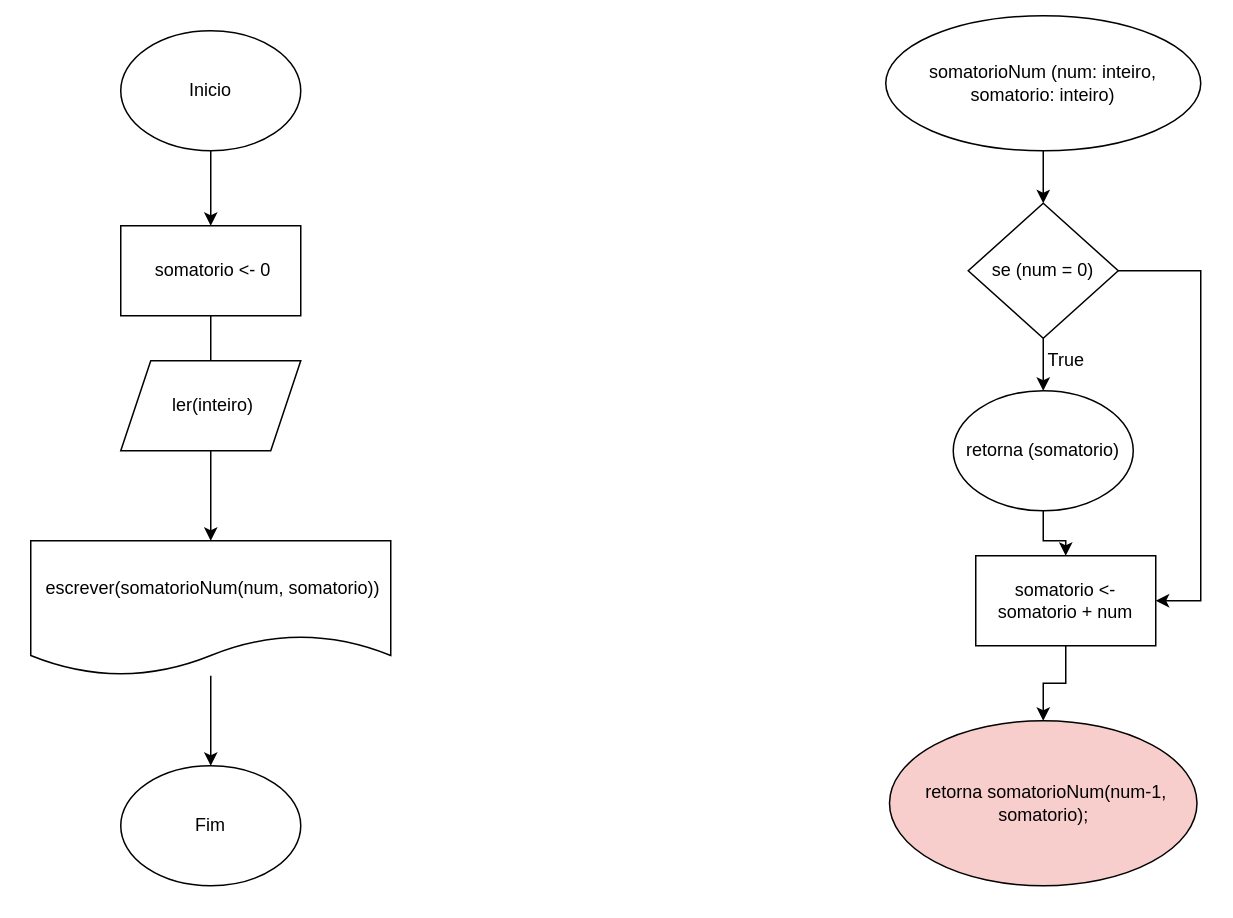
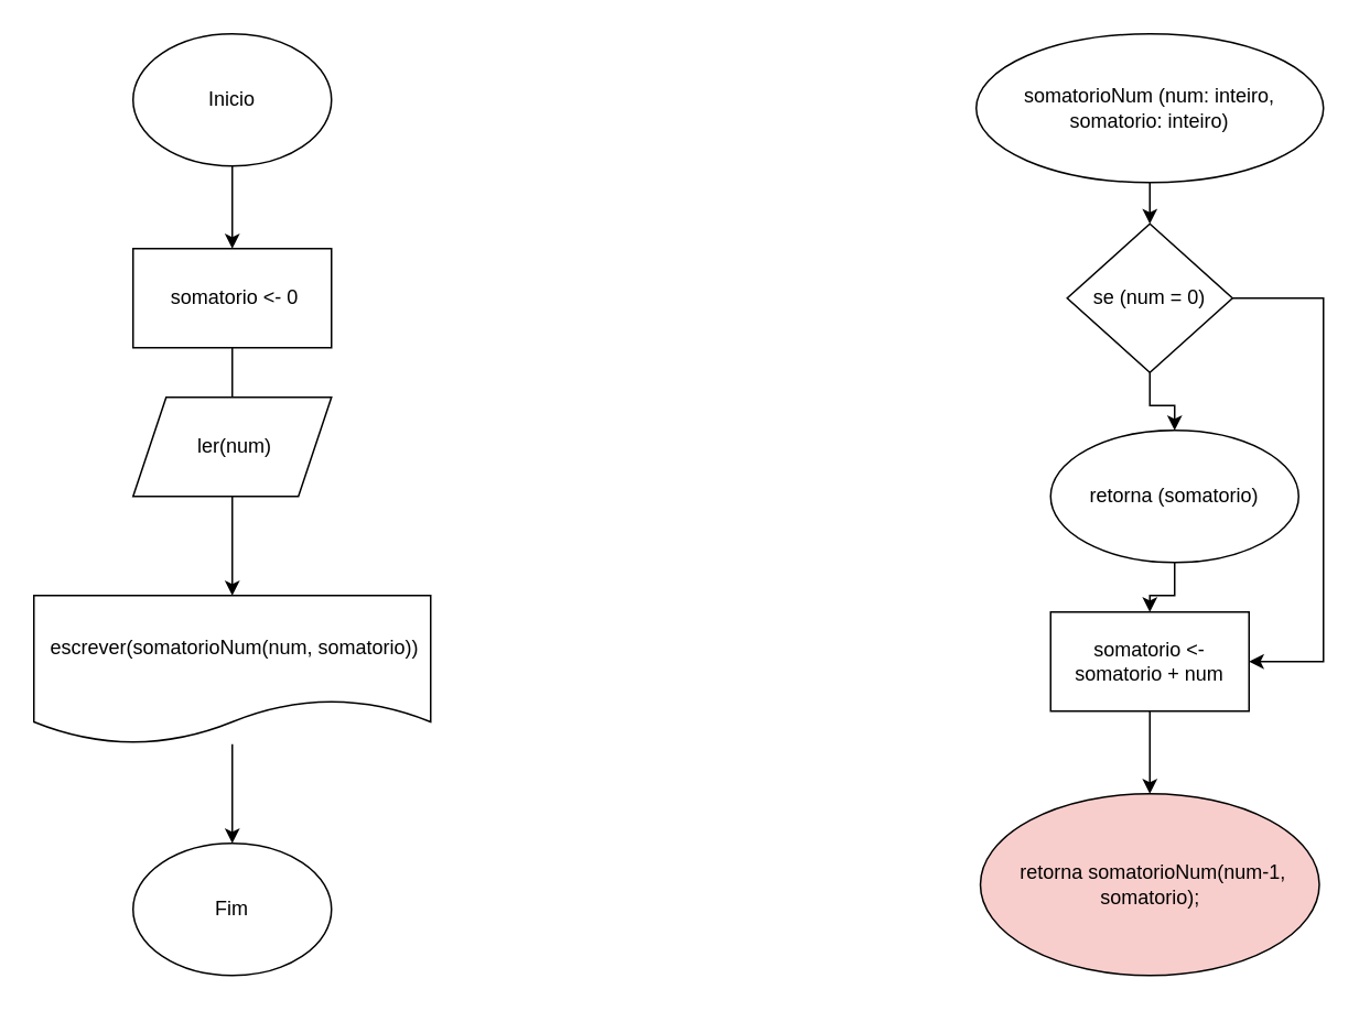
- <mxCell id="12" value="somatorioNum (num: inteiro, somatorio: inteiro)" style="ellipse;whiteSpace=wrap;html=1;" vertex="1" parent="1"><mxGeometry x="590" y="10" width="210" height="90" as="geometry" /></mxCell>
+ <mxCell id="12" value="somatorioNum (num: inteiro, somatorio: inteiro)" style="ellipse;whiteSpace=wrap;html=1;" vertex="1" parent="1"><mxGeometry x="590" y="20" width="210" height="90" as="geometry" /></mxCell>
- <mxCell id="21" value="True" style="text;html=1;align=center;verticalAlign=middle;resizable=0;points=[];autosize=1;" vertex="1" parent="1"><mxGeometry x="690" y="230" width="40" height="20" as="geometry" /></mxCell>
- <mxCell id="7" value="&amp;nbsp;ler(inteiro)" style="shape=parallelogram;perimeter=parallelogramPerimeter;whiteSpace=wrap;html=1;fixedSize=1;" vertex="1" parent="1"><mxGeometry x="80" y="240" width="120" height="60" as="geometry" /></mxCell>
+ <mxCell id="7" value="&amp;nbsp;ler(num)" style="shape=parallelogram;perimeter=parallelogramPerimeter;whiteSpace=wrap;html=1;fixedSize=1;" vertex="1" parent="1"><mxGeometry x="80" y="240" width="120" height="60" as="geometry" /></mxCell>
- <mxCell id="17" value="retorna (somatorio)" style="ellipse;whiteSpace=wrap;html=1;" vertex="1" parent="1"><mxGeometry x="635" y="260" width="120" height="80" as="geometry" /></mxCell>
+ <mxCell id="17" value="retorna (somatorio)" style="ellipse;whiteSpace=wrap;html=1;" vertex="1" parent="1"><mxGeometry x="635" y="260" width="150" height="80" as="geometry" /></mxCell>
- <mxCell id="19" value="somatorio &amp;lt;- somatorio + num" style="rounded=0;whiteSpace=wrap;html=1;" vertex="1" parent="1"><mxGeometry x="650" y="370" width="120" height="60" as="geometry" /></mxCell>
+ <mxCell id="19" value="somatorio &amp;lt;- somatorio + num" style="rounded=0;whiteSpace=wrap;html=1;" vertex="1" parent="1"><mxGeometry x="635" y="370" width="120" height="60" as="geometry" /></mxCell>
